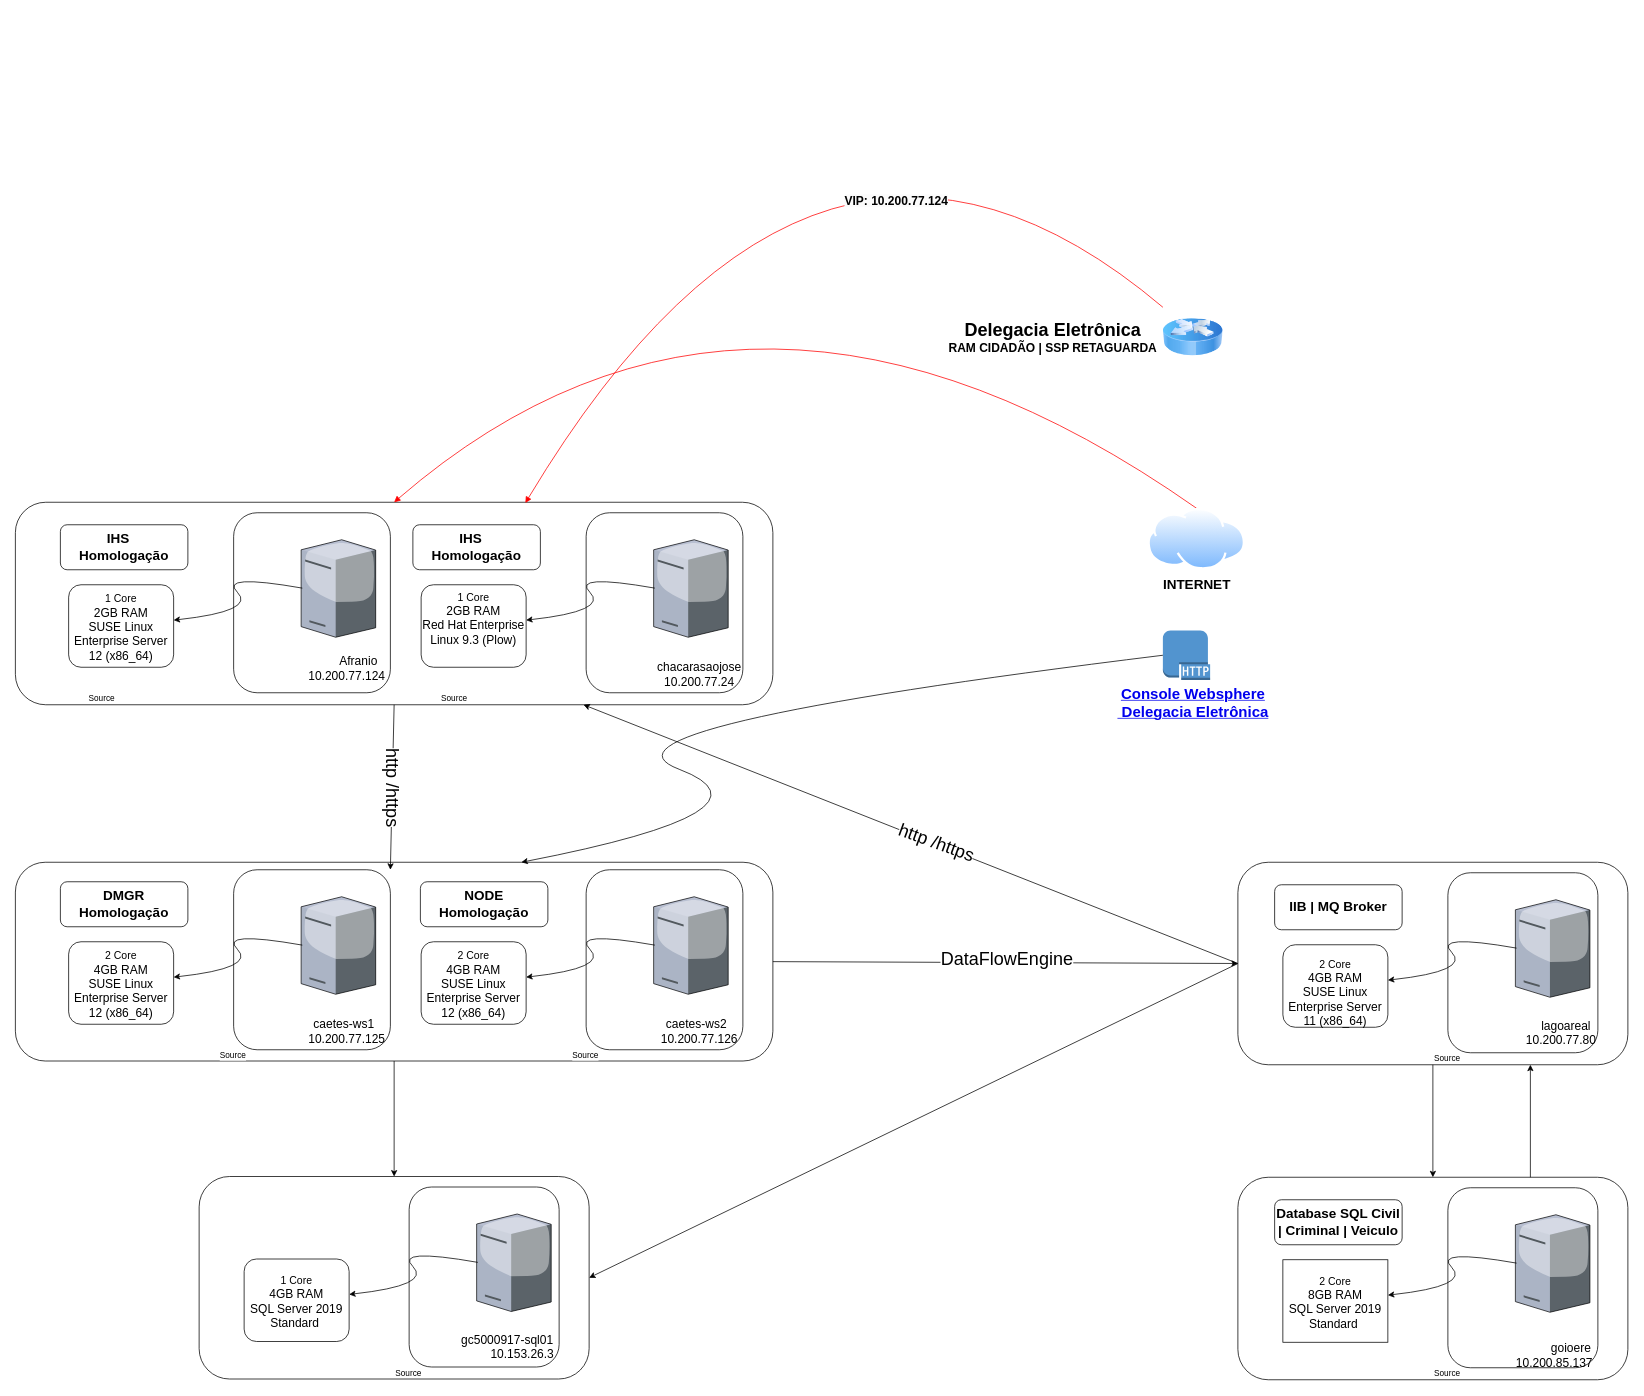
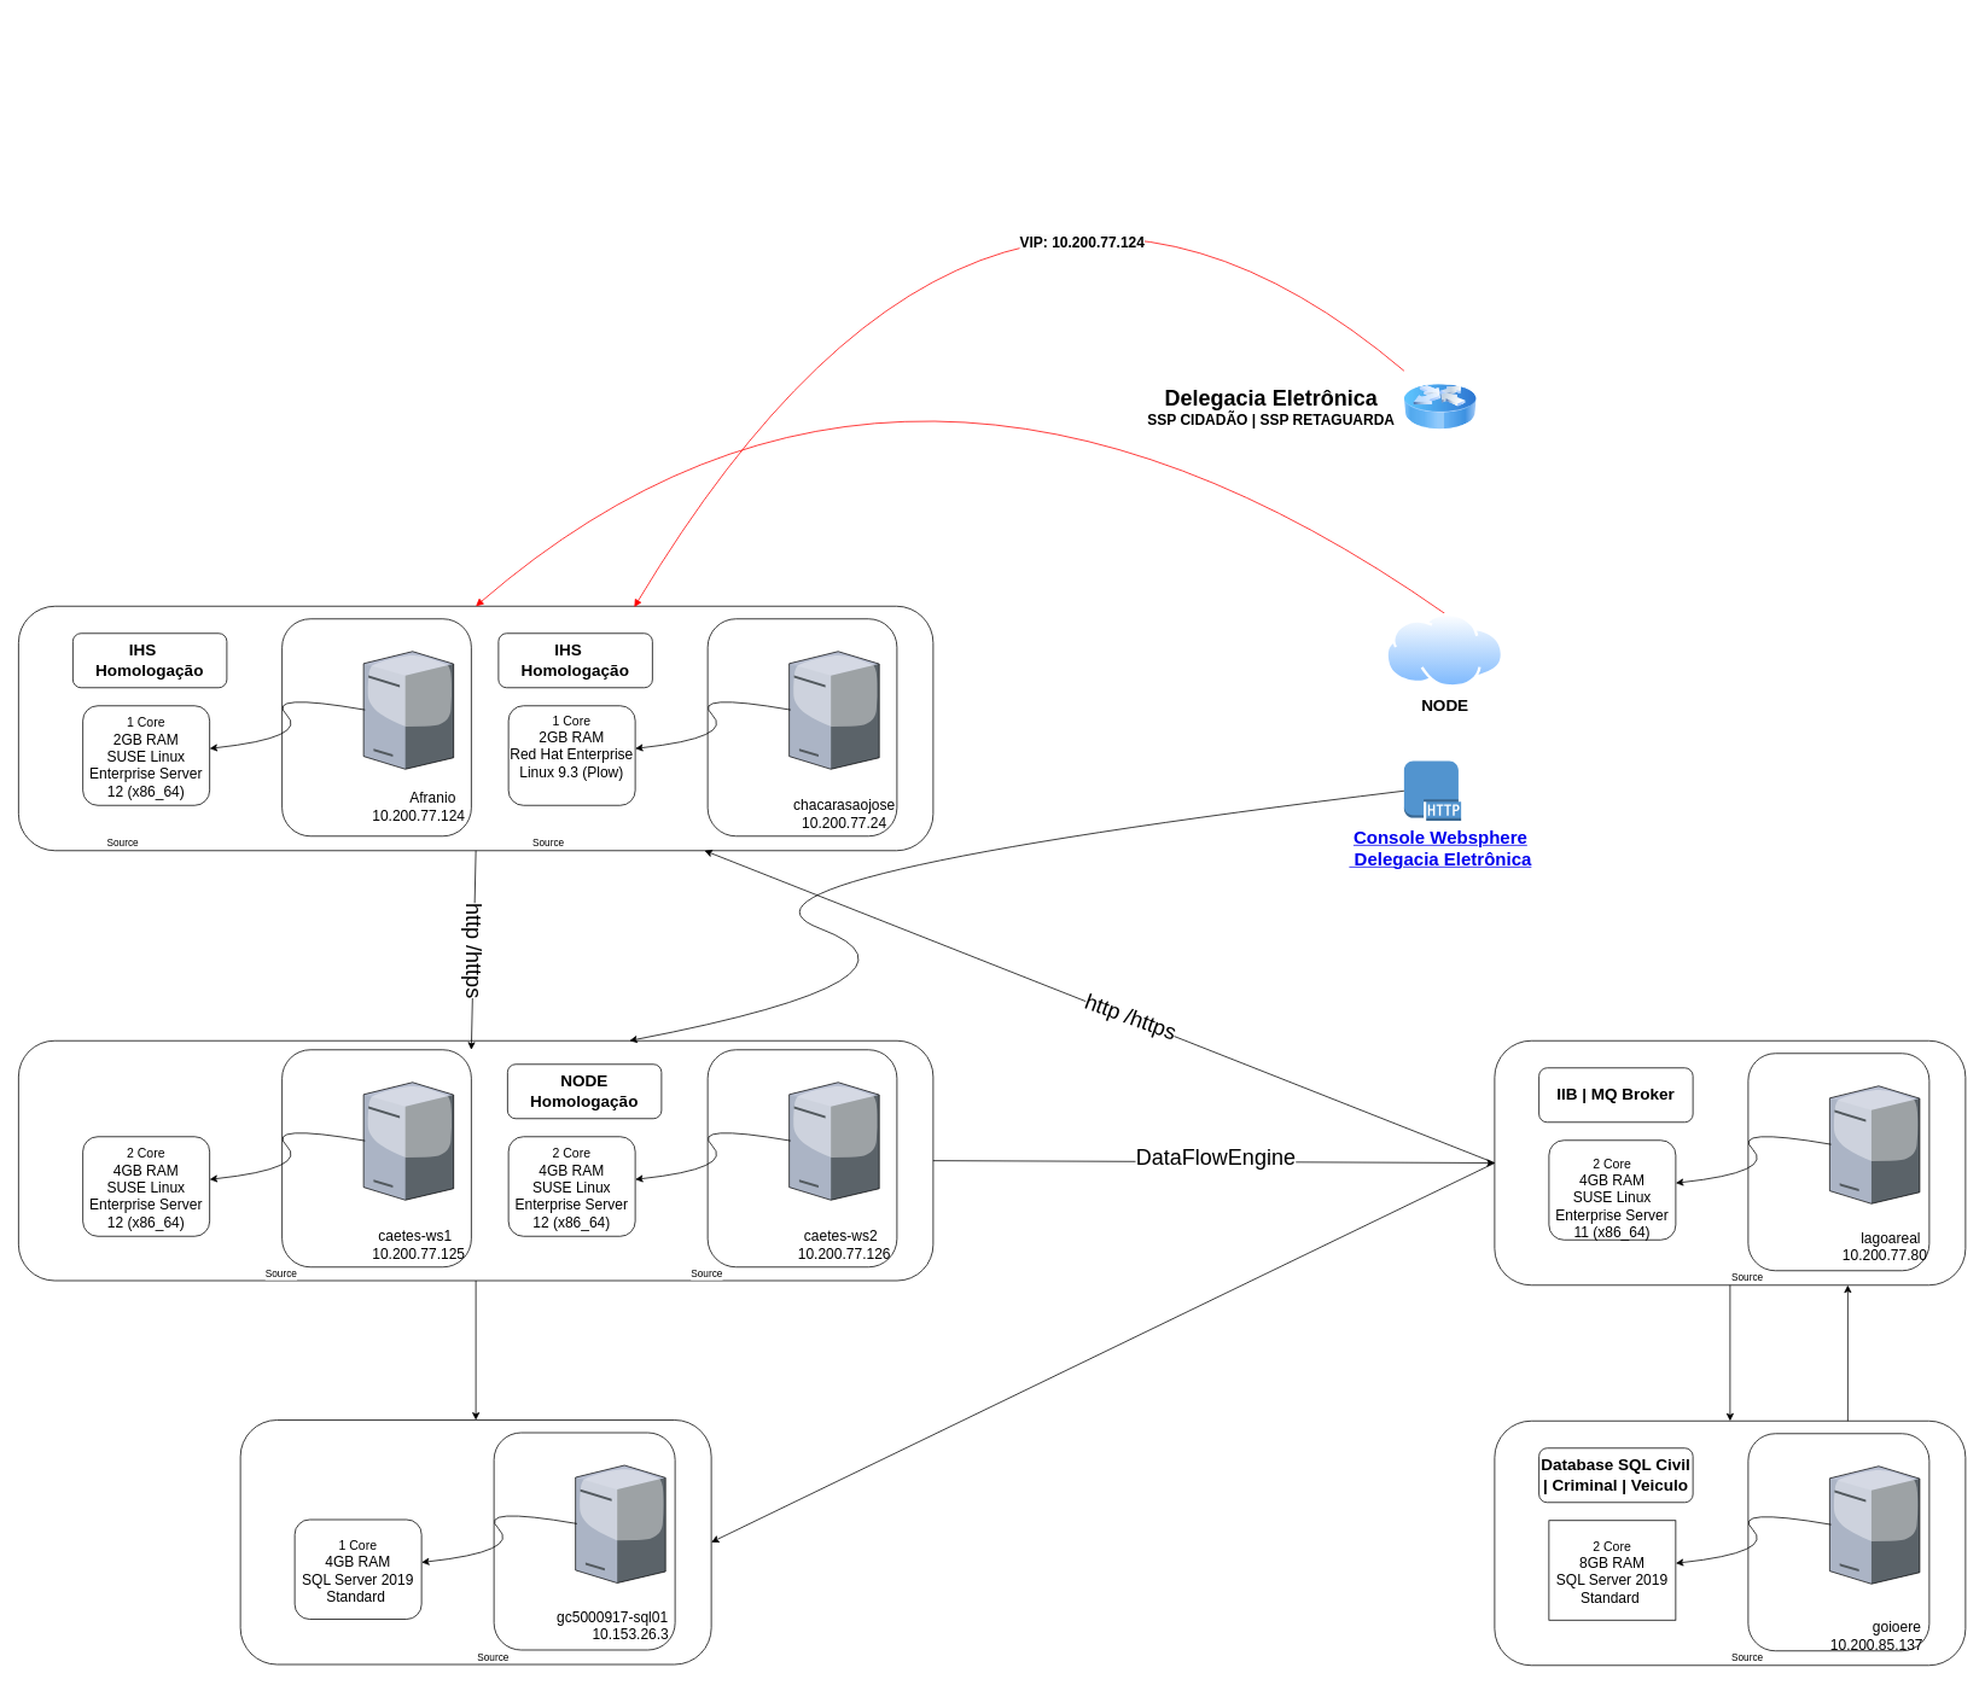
- <mxCell id="11" value="&lt;font style=&quot;font-size: 24px;&quot;&gt;&lt;b&gt;Delegacia Eletrônica&lt;/b&gt;&lt;/font&gt;&lt;div&gt;&lt;font size=&quot;3&quot;&gt;&lt;b&gt;RAM CIDADÃO | SSP RETAGUARDA&lt;/b&gt;&lt;/font&gt;&lt;/div&gt;" style="text;html=1;align=center;verticalAlign=middle;resizable=0;points=[];autosize=1;strokeColor=none;fillColor=none;" parent="1" vertex="1"><mxGeometry x="1253" y="419" width="300" height="60" as="geometry" /></mxCell>
+ <mxCell id="11" value="&lt;font style=&quot;font-size: 24px;&quot;&gt;&lt;b&gt;Delegacia Eletrônica&lt;/b&gt;&lt;/font&gt;&lt;div&gt;&lt;font size=&quot;3&quot;&gt;&lt;b&gt;SSP CIDADÃO | SSP RETAGUARDA&lt;/b&gt;&lt;/font&gt;&lt;/div&gt;" style="text;html=1;align=center;verticalAlign=middle;resizable=0;points=[];autosize=1;strokeColor=none;fillColor=none;" parent="1" vertex="1"><mxGeometry x="1253" y="419" width="300" height="60" as="geometry" /></mxCell>
- <mxCell id="12" value="&lt;font style=&quot;font-size: 18px;&quot;&gt;&lt;b&gt;INTERNET&lt;/b&gt;&lt;/font&gt;" style="image;aspect=fixed;perimeter=ellipsePerimeter;html=1;align=center;shadow=0;dashed=0;spacingTop=3;image=img/lib/active_directory/internet_cloud.svg;" parent="1" vertex="1"><mxGeometry x="1530" y="677.1" width="130" height="81.9" as="geometry" /></mxCell>
+ <mxCell id="12" value="&lt;font style=&quot;font-size: 18px;&quot;&gt;&lt;b&gt;NODE&lt;/b&gt;&lt;/font&gt;" style="image;aspect=fixed;perimeter=ellipsePerimeter;html=1;align=center;shadow=0;dashed=0;spacingTop=3;image=img/lib/active_directory/internet_cloud.svg;" parent="1" vertex="1"><mxGeometry x="1530" y="677.1" width="130" height="81.9" as="geometry" /></mxCell>
- <mxCell id="19" value="&lt;font style=&quot;font-size: 18px;&quot;&gt;&lt;b&gt;DMGR&lt;/b&gt;&lt;/font&gt;&lt;div&gt;&lt;font style=&quot;font-size: 18px;&quot;&gt;&lt;b&gt;Homologação&lt;/b&gt;&lt;/font&gt;&lt;/div&gt;" style="rounded=1;whiteSpace=wrap;html=1;" parent="1" vertex="1"><mxGeometry x="80" y="1175" width="170" height="60" as="geometry" /></mxCell>
